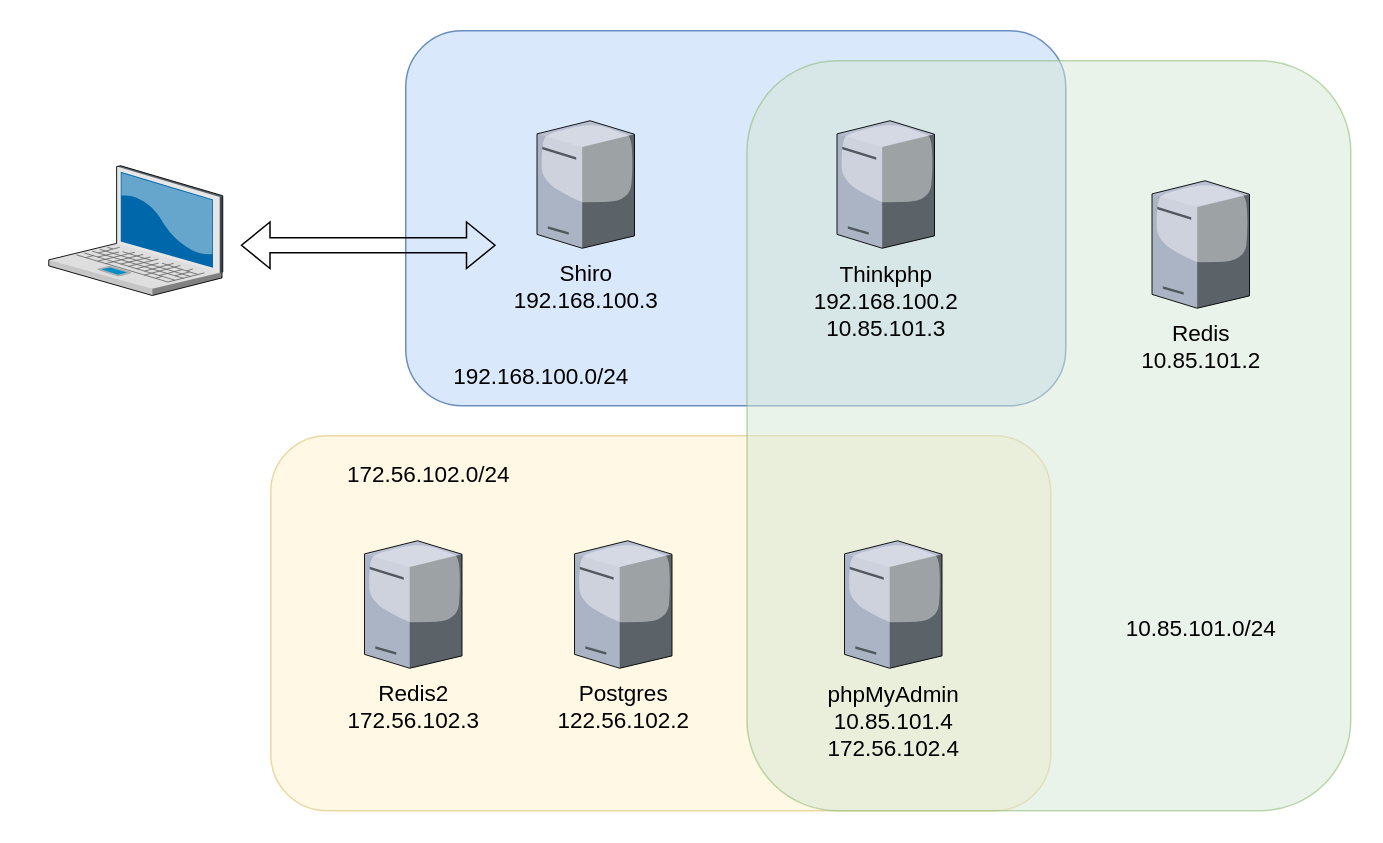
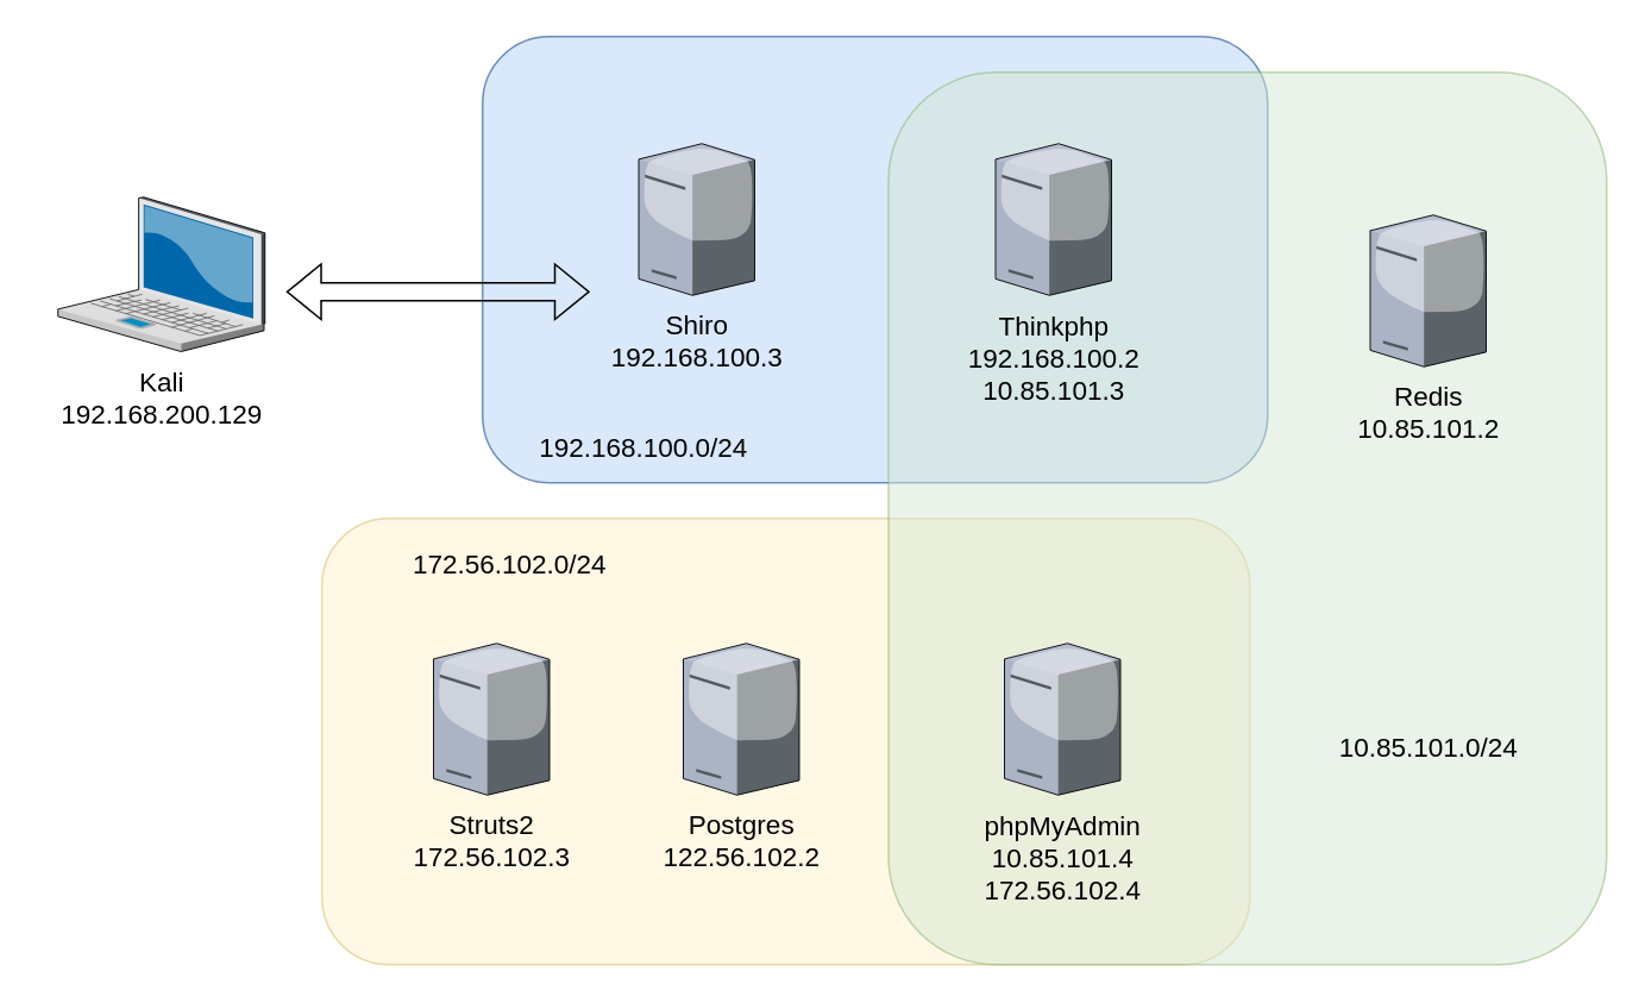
+ <mxCell id="25" value="&lt;font style=&quot;font-size: 15px;&quot;&gt;Kali&lt;br&gt;192.168.200.129&lt;/font&gt;" style="text;html=1;align=center;verticalAlign=middle;resizable=0;points=[];autosize=1;strokeColor=none;fillColor=none;" vertex="1" parent="23"><mxGeometry y="86.5" width="140" height="50" as="geometry" /></mxCell>
- <mxCell id="7" value="&lt;font style=&quot;font-size: 15px;&quot;&gt;Redis2&lt;br&gt;172.56.102.3&lt;/font&gt;" style="text;html=1;align=center;verticalAlign=middle;resizable=0;points=[];autosize=1;strokeColor=none;fillColor=none;" vertex="1" parent="5"><mxGeometry y="85" width="110" height="50" as="geometry" /></mxCell>
+ <mxCell id="7" value="&lt;font style=&quot;font-size: 15px;&quot;&gt;Struts2&lt;br&gt;172.56.102.3&lt;/font&gt;" style="text;html=1;align=center;verticalAlign=middle;resizable=0;points=[];autosize=1;strokeColor=none;fillColor=none;" vertex="1" parent="5"><mxGeometry y="85" width="110" height="50" as="geometry" /></mxCell>
